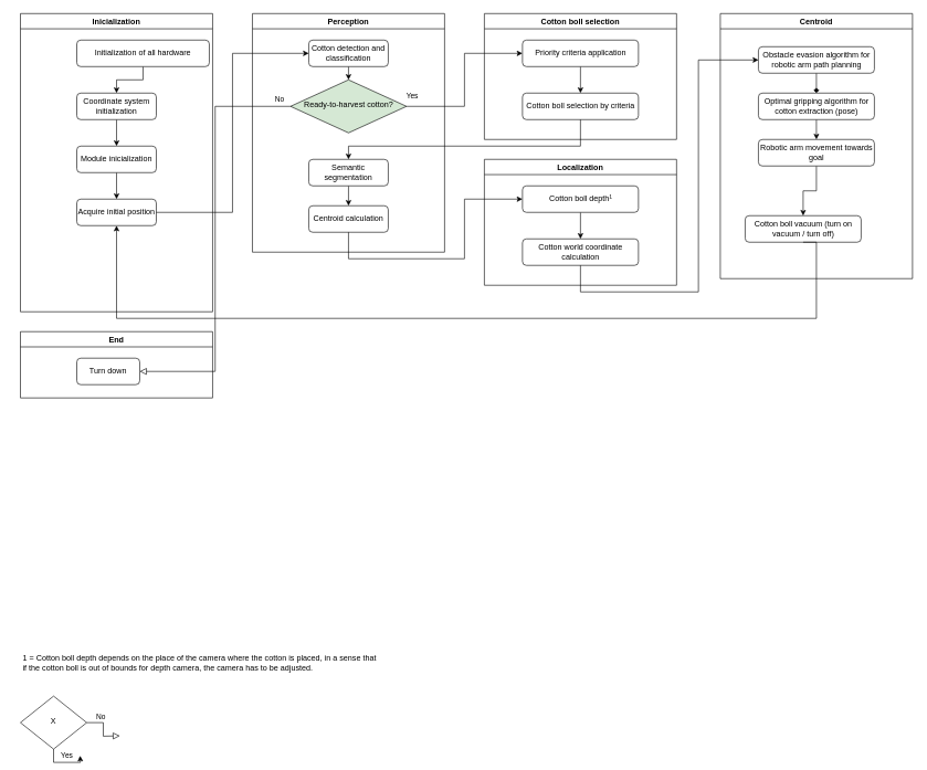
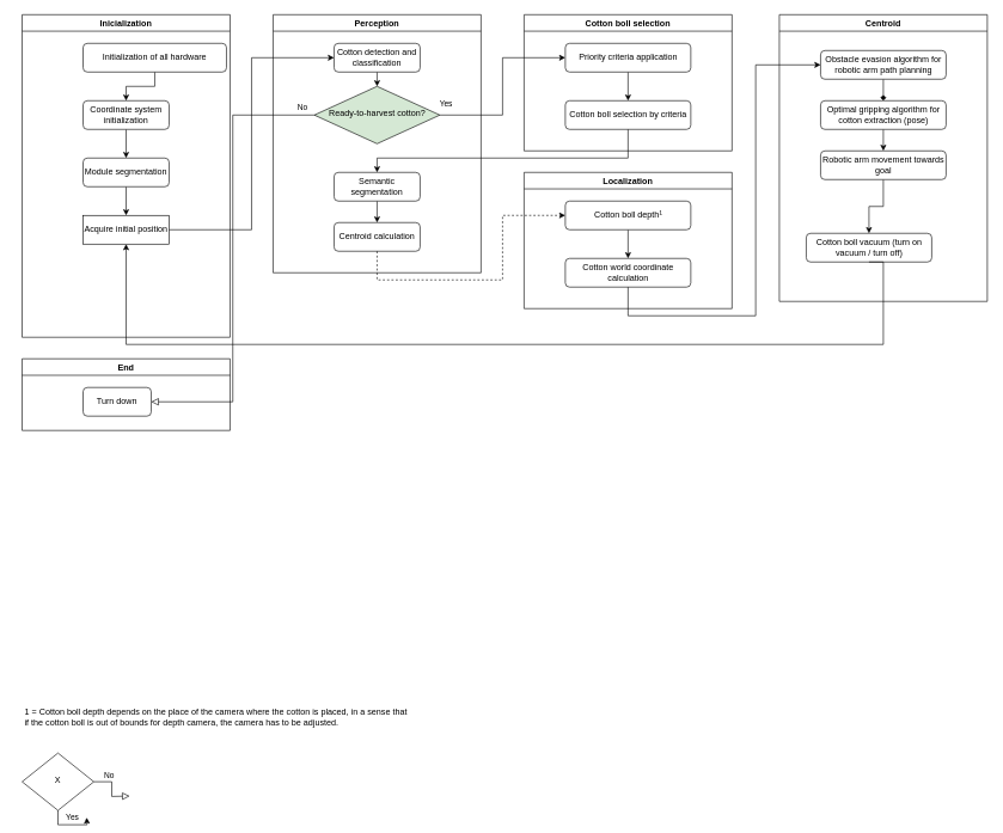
- <mxCell id="13" value="Module inicialization" style="rounded=1;whiteSpace=wrap;html=1;fontSize=12;glass=0;strokeWidth=1;shadow=0;" parent="6" vertex="1"><mxGeometry x="85" y="200" width="120" height="40" as="geometry" /></mxCell>
+ <mxCell id="13" value="Module segmentation" style="rounded=1;whiteSpace=wrap;html=1;fontSize=12;glass=0;strokeWidth=1;shadow=0;" parent="6" vertex="1"><mxGeometry x="85" y="200" width="120" height="40" as="geometry" /></mxCell>
- <mxCell id="11" value="Acquire initial position" style="rounded=1;whiteSpace=wrap;html=1;fontSize=12;glass=0;strokeWidth=1;shadow=0;" vertex="1" parent="6"><mxGeometry x="85" y="280" width="120" height="40" as="geometry" /></mxCell>
+ <mxCell id="11" value="Acquire initial position" style="whiteSpace=wrap;html=1;fontSize=12;glass=0;strokeWidth=1;shadow=0;rounded=0;" vertex="1" parent="6"><mxGeometry x="85" y="280" width="120" height="40" as="geometry" /></mxCell>
- <mxCell id="44" style="edgeStyle=orthogonalEdgeStyle;rounded=0;orthogonalLoop=1;jettySize=auto;html=1;exitX=0.5;exitY=1;exitDx=0;exitDy=0;entryX=0;entryY=0.5;entryDx=0;entryDy=0;" edge="1" parent="1" source="19" target="24"><mxGeometry relative="1" as="geometry"><Array as="points"><mxPoint x="525" y="390" /><mxPoint x="700" y="390" /><mxPoint x="700" y="300" /></Array></mxGeometry></mxCell>
+ <mxCell id="44" style="edgeStyle=orthogonalEdgeStyle;rounded=0;orthogonalLoop=1;jettySize=auto;html=1;exitX=0.5;exitY=1;exitDx=0;exitDy=0;entryX=0;entryY=0.5;entryDx=0;entryDy=0;dashed=1;" edge="1" parent="1" source="19" target="24"><mxGeometry relative="1" as="geometry"><Array as="points"><mxPoint x="525" y="390" /><mxPoint x="700" y="390" /><mxPoint x="700" y="300" /></Array></mxGeometry></mxCell>
